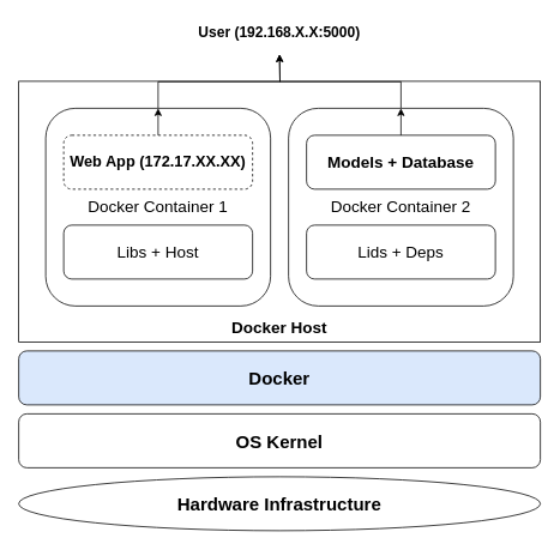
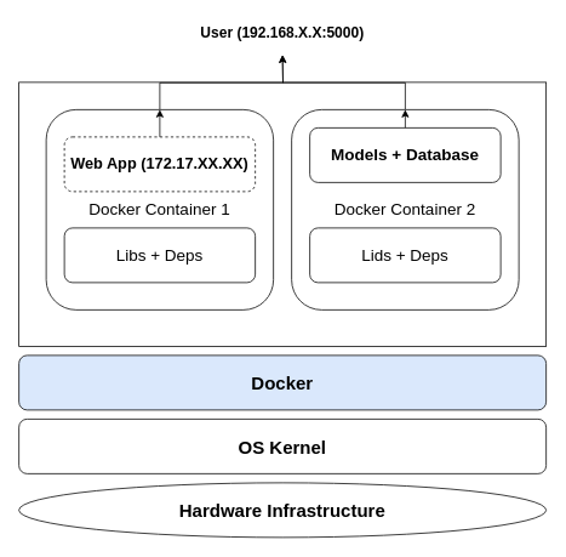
- <mxCell id="14" value="Models + Database" style="rounded=1;whiteSpace=wrap;html=1;fontSize=18;fontStyle=1" vertex="1" parent="1"><mxGeometry x="340" y="150" width="210" height="60" as="geometry" /></mxCell>
+ <mxCell id="14" value="Models + Database" style="rounded=1;whiteSpace=wrap;html=1;fontSize=18;fontStyle=1" vertex="1" parent="1"><mxGeometry x="340" y="140" width="210" height="60" as="geometry" /></mxCell>
- <mxCell id="12" value="Libs + Host" style="rounded=1;whiteSpace=wrap;html=1;fontSize=18;" vertex="1" parent="1"><mxGeometry x="70" y="250" width="210" height="60" as="geometry" /></mxCell>
+ <mxCell id="12" value="Libs + Deps" style="rounded=1;whiteSpace=wrap;html=1;fontSize=18;" vertex="1" parent="1"><mxGeometry x="70" y="250" width="210" height="60" as="geometry" /></mxCell>
- <mxCell id="17" value="Docker Host" style="text;html=1;align=center;verticalAlign=middle;whiteSpace=wrap;rounded=0;fontSize=18;fontStyle=1" vertex="1" parent="1"><mxGeometry x="225" y="350" width="170" height="30" as="geometry" /></mxCell>
